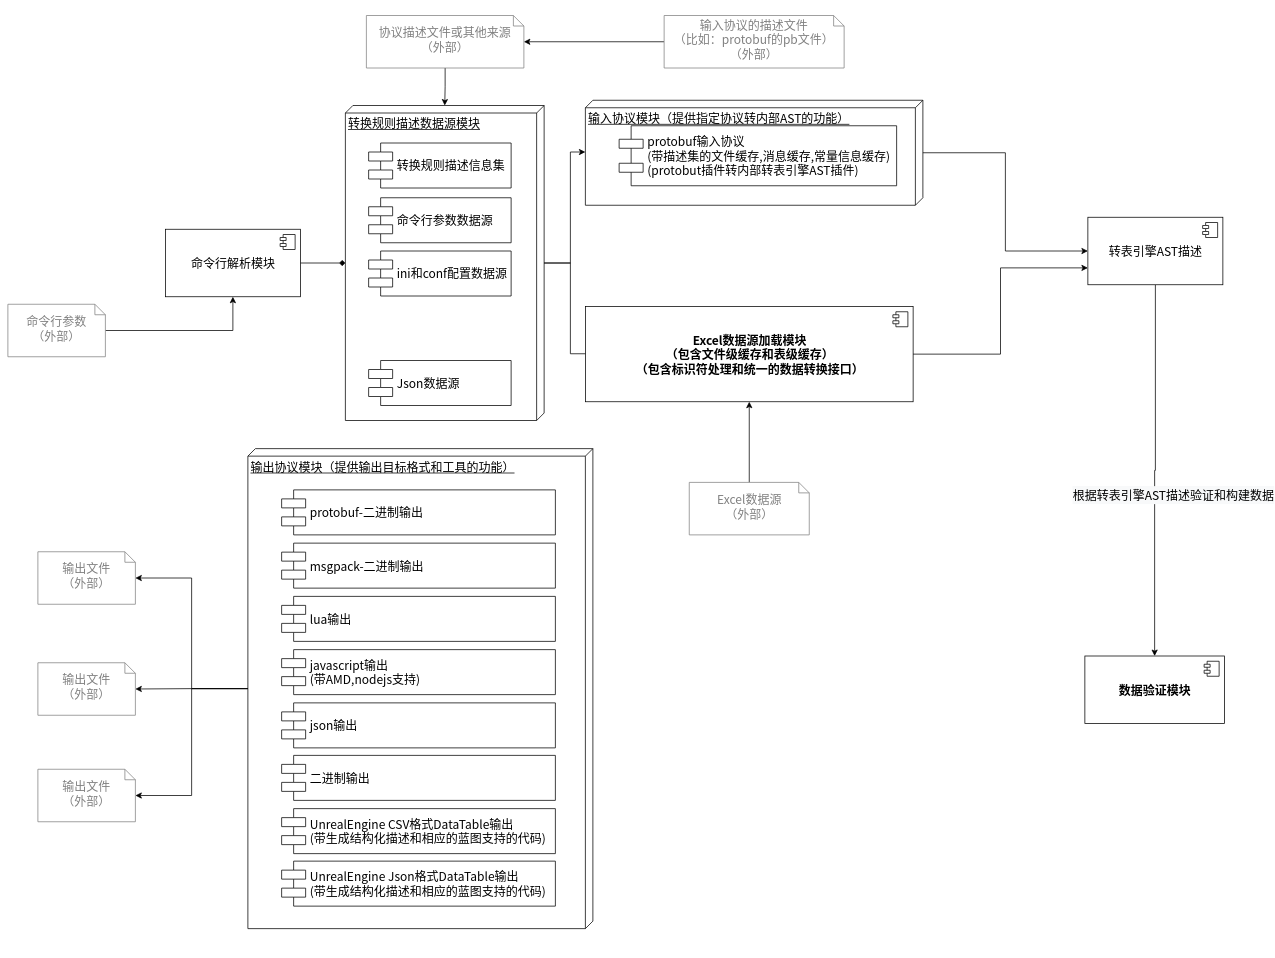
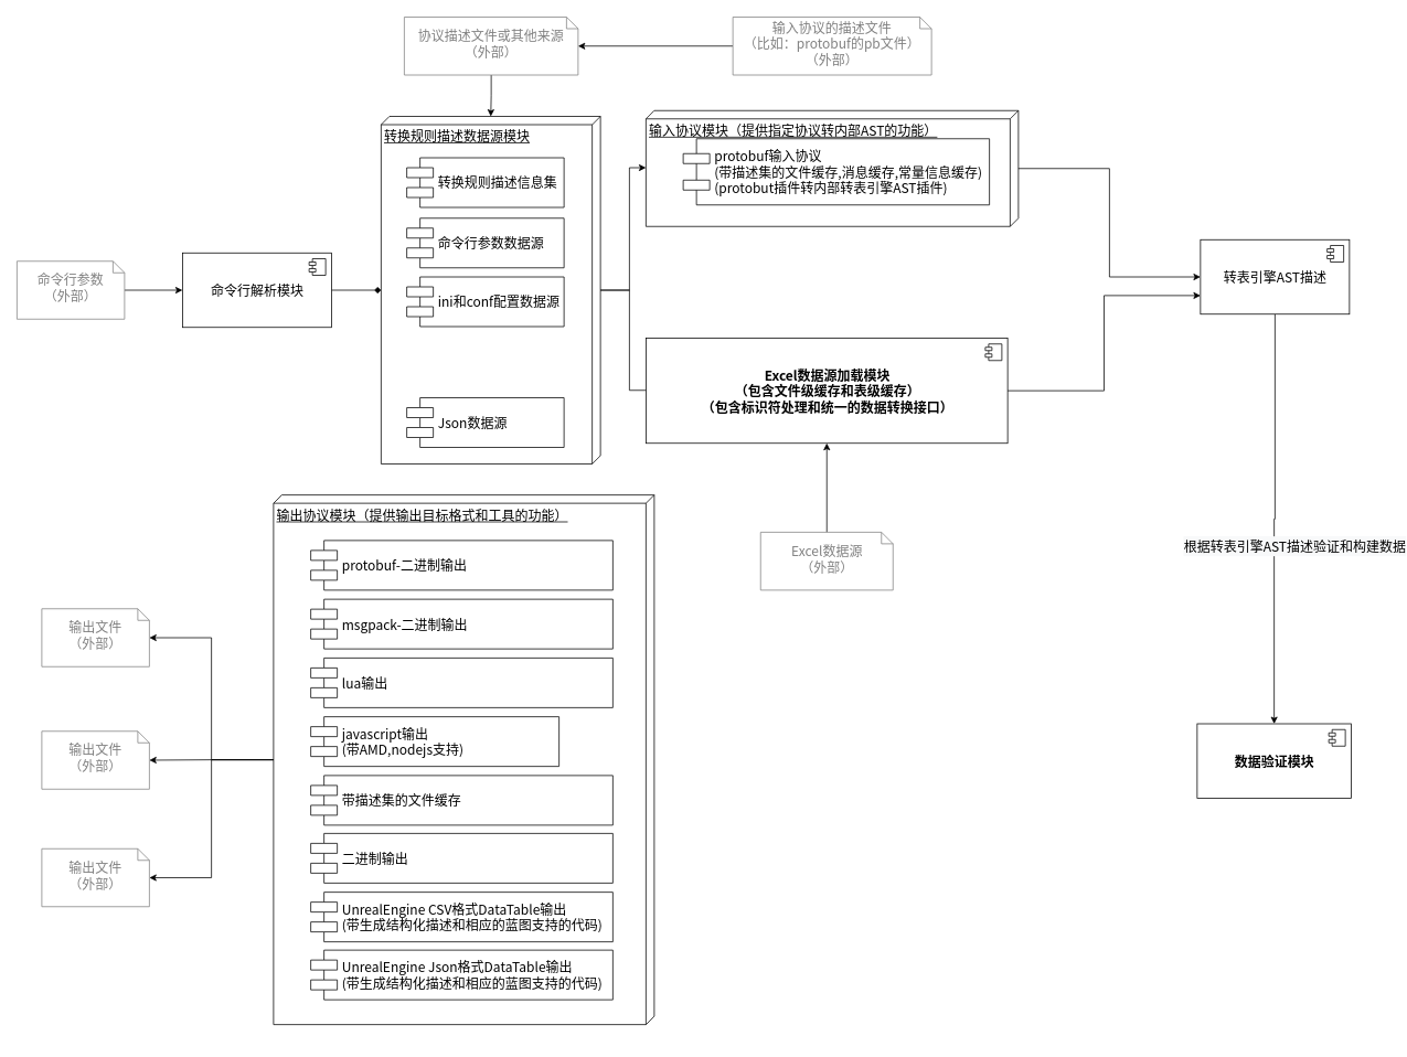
- <mxCell id="36" value="命令行参数&lt;br&gt;（外部）" style="shape=note;whiteSpace=wrap;html=1;size=14;verticalAlign=middle;align=center;spacingTop=-6;fontFamily=Noto Sans CJK SC;fontSize=16;fontColor=#808080;strokeColor=#808080;" parent="1" vertex="1"><mxGeometry x="10" y="405" width="130" height="70" as="geometry" /></mxCell>
+ <mxCell id="36" value="命令行参数&lt;br&gt;（外部）" style="shape=note;whiteSpace=wrap;html=1;size=14;verticalAlign=middle;align=center;spacingTop=-6;fontFamily=Noto Sans CJK SC;fontSize=16;fontColor=#808080;strokeColor=#808080;" parent="1" vertex="1"><mxGeometry x="20" y="315" width="130" height="70" as="geometry" /></mxCell>
- <mxCell id="17" value="javascript输出&#10;(带AMD,nodejs支持)" style="shape=component;align=left;spacingLeft=36;fontFamily=Noto Sans CJK SC;fontSize=16;" parent="12" vertex="1"><mxGeometry x="45" y="268" width="365" height="60" as="geometry" /></mxCell>
+ <mxCell id="17" value="javascript输出&#10;(带AMD,nodejs支持)" style="shape=component;align=left;spacingLeft=36;fontFamily=Noto Sans CJK SC;fontSize=16;" parent="12" vertex="1"><mxGeometry x="45" y="268" width="300" height="60" as="geometry" /></mxCell>
- <mxCell id="18" value="json输出" style="shape=component;align=left;spacingLeft=36;fontFamily=Noto Sans CJK SC;fontSize=16;" parent="12" vertex="1"><mxGeometry x="45" y="339" width="365" height="60" as="geometry" /></mxCell>
+ <mxCell id="18" value="带描述集的文件缓存" style="shape=component;align=left;spacingLeft=36;fontFamily=Noto Sans CJK SC;fontSize=16;" parent="12" vertex="1"><mxGeometry x="45" y="339" width="365" height="60" as="geometry" /></mxCell>
